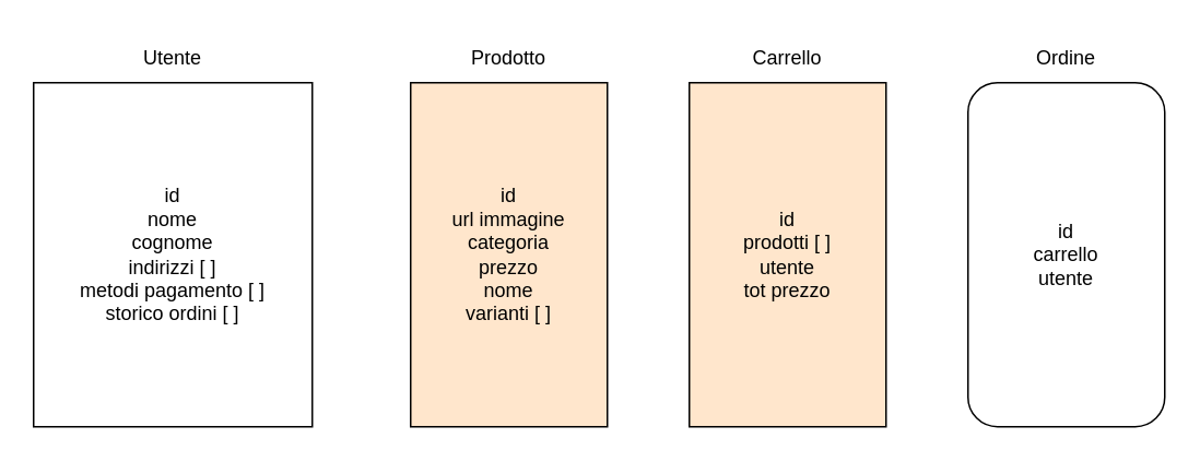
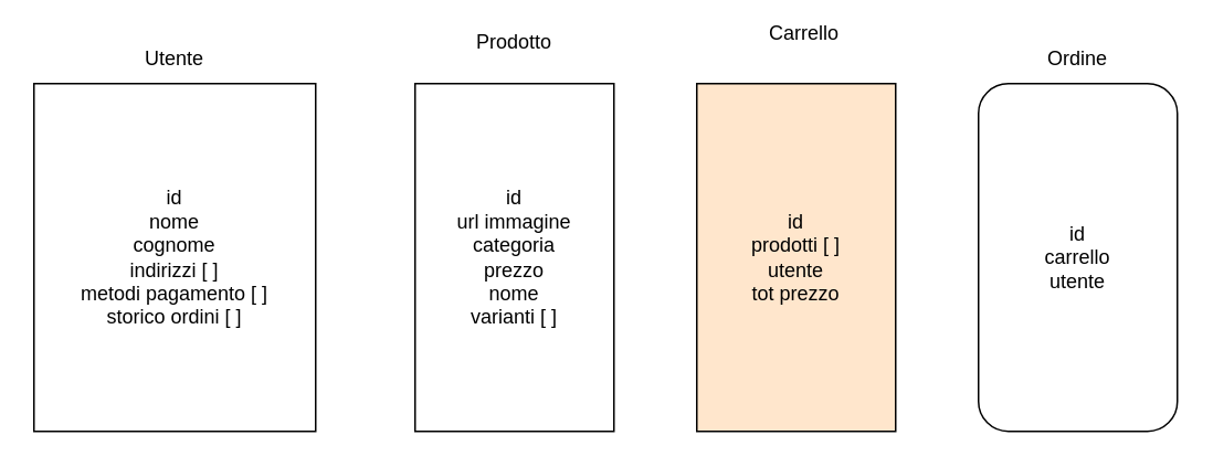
- <mxCell id="5" value="Prodotto" style="text;strokeColor=none;align=center;fillColor=none;html=1;verticalAlign=middle;whiteSpace=wrap;rounded=0;" vertex="1" parent="1"><mxGeometry x="280" y="20" width="60" height="30" as="geometry" /></mxCell>
+ <mxCell id="5" value="Prodotto" style="text;strokeColor=none;align=center;fillColor=none;html=1;verticalAlign=middle;whiteSpace=wrap;rounded=0;" vertex="1" parent="1"><mxGeometry x="280" y="10" width="60" height="30" as="geometry" /></mxCell>
- <mxCell id="7" value="Carrello" style="text;strokeColor=none;align=center;fillColor=none;html=1;verticalAlign=middle;whiteSpace=wrap;rounded=0;" vertex="1" parent="1"><mxGeometry x="450" y="20" width="60" height="30" as="geometry" /></mxCell>
+ <mxCell id="7" value="Carrello" style="text;strokeColor=none;align=center;fillColor=none;html=1;verticalAlign=middle;whiteSpace=wrap;rounded=0;" vertex="1" parent="1"><mxGeometry x="455" y="5" width="60" height="30" as="geometry" /></mxCell>
- <mxCell id="4" value="id&lt;br&gt;url immagine&lt;br&gt;categoria&lt;br&gt;prezzo&lt;br&gt;nome&lt;br&gt;varianti [ ]" style="rounded=0;whiteSpace=wrap;html=1;fillColor=#ffe6cc;" vertex="1" parent="1"><mxGeometry x="250" y="50" width="120" height="210" as="geometry" /></mxCell>
+ <mxCell id="4" value="id&lt;br&gt;url immagine&lt;br&gt;categoria&lt;br&gt;prezzo&lt;br&gt;nome&lt;br&gt;varianti [ ]" style="rounded=0;whiteSpace=wrap;html=1;" vertex="1" parent="1"><mxGeometry x="250" y="50" width="120" height="210" as="geometry" /></mxCell>
